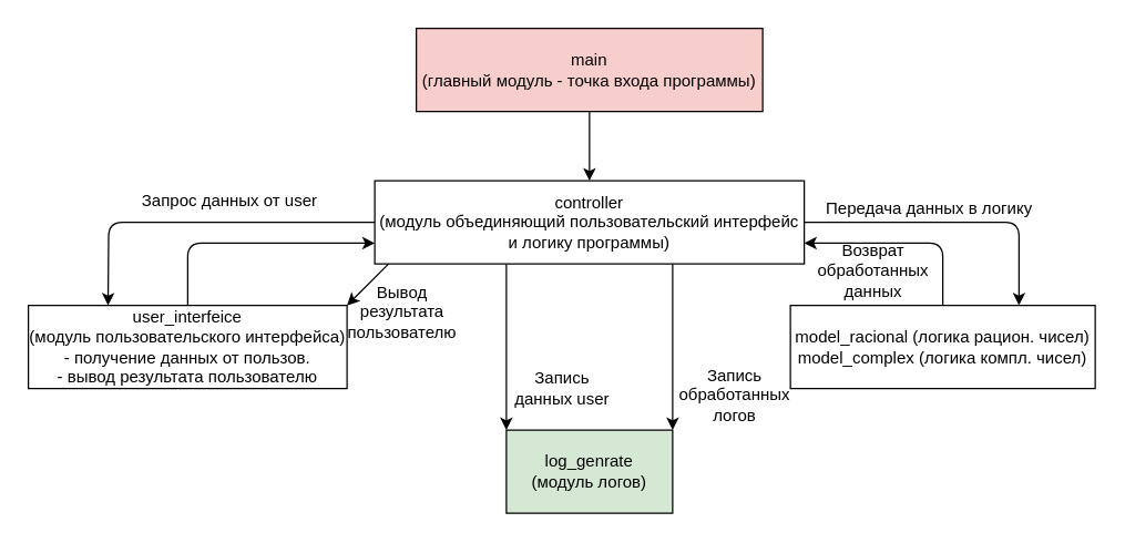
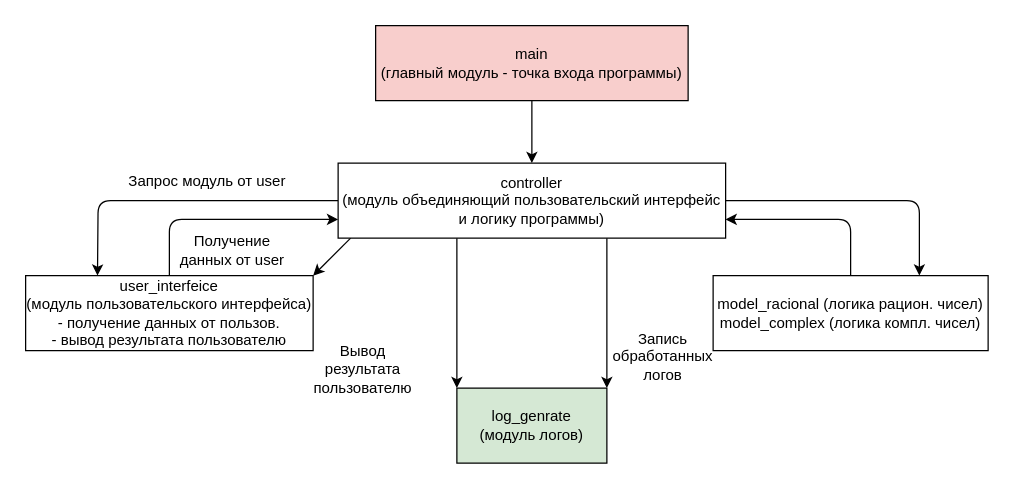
- <mxCell id="15" value="Запрос данных от user" style="text;html=1;align=center;verticalAlign=middle;resizable=0;points=[];autosize=1;strokeColor=none;fillColor=none;" vertex="1" parent="1"><mxGeometry x="90" y="130" width="150" height="30" as="geometry" /></mxCell>
+ <mxCell id="15" value="Запрос модуль от user" style="text;html=1;align=center;verticalAlign=middle;resizable=0;points=[];autosize=1;strokeColor=none;fillColor=none;" vertex="1" parent="1"><mxGeometry x="90" y="130" width="150" height="30" as="geometry" /></mxCell>
- <mxCell id="18" value="Передача данных в логику" style="text;html=1;align=center;verticalAlign=middle;resizable=0;points=[];autosize=1;strokeColor=none;fillColor=none;" vertex="1" parent="1"><mxGeometry x="585" y="135" width="170" height="30" as="geometry" /></mxCell>
- <mxCell id="19" value="Возврат обработанных данных" style="text;html=1;strokeColor=none;fillColor=none;align=center;verticalAlign=middle;whiteSpace=wrap;rounded=0;" vertex="1" parent="1"><mxGeometry x="600" y="180" width="60" height="30" as="geometry" /></mxCell>
+ <mxCell id="16" value="Получение &lt;br&gt;данных от user" style="text;html=1;align=center;verticalAlign=middle;resizable=0;points=[];autosize=1;strokeColor=none;fillColor=none;" vertex="1" parent="1"><mxGeometry x="130" y="180" width="110" height="40" as="geometry" /></mxCell>
- <mxCell id="21" value="Вывод результата пользователю" style="text;html=1;strokeColor=none;fillColor=none;align=center;verticalAlign=middle;whiteSpace=wrap;rounded=0;" vertex="1" parent="1"><mxGeometry x="260" y="210" width="60" height="30" as="geometry" /></mxCell>
+ <mxCell id="21" value="Вывод результата пользователю" style="text;html=1;strokeColor=none;fillColor=none;align=center;verticalAlign=middle;whiteSpace=wrap;rounded=0;" vertex="1" parent="1"><mxGeometry x="260" y="280" width="60" height="30" as="geometry" /></mxCell>
- <mxCell id="17" value="Запись &lt;br&gt;данных user&lt;br&gt;" style="text;html=1;align=center;verticalAlign=middle;resizable=0;points=[];autosize=1;strokeColor=none;fillColor=none;" vertex="1" parent="1"><mxGeometry x="360" y="260" width="90" height="40" as="geometry" /></mxCell>
